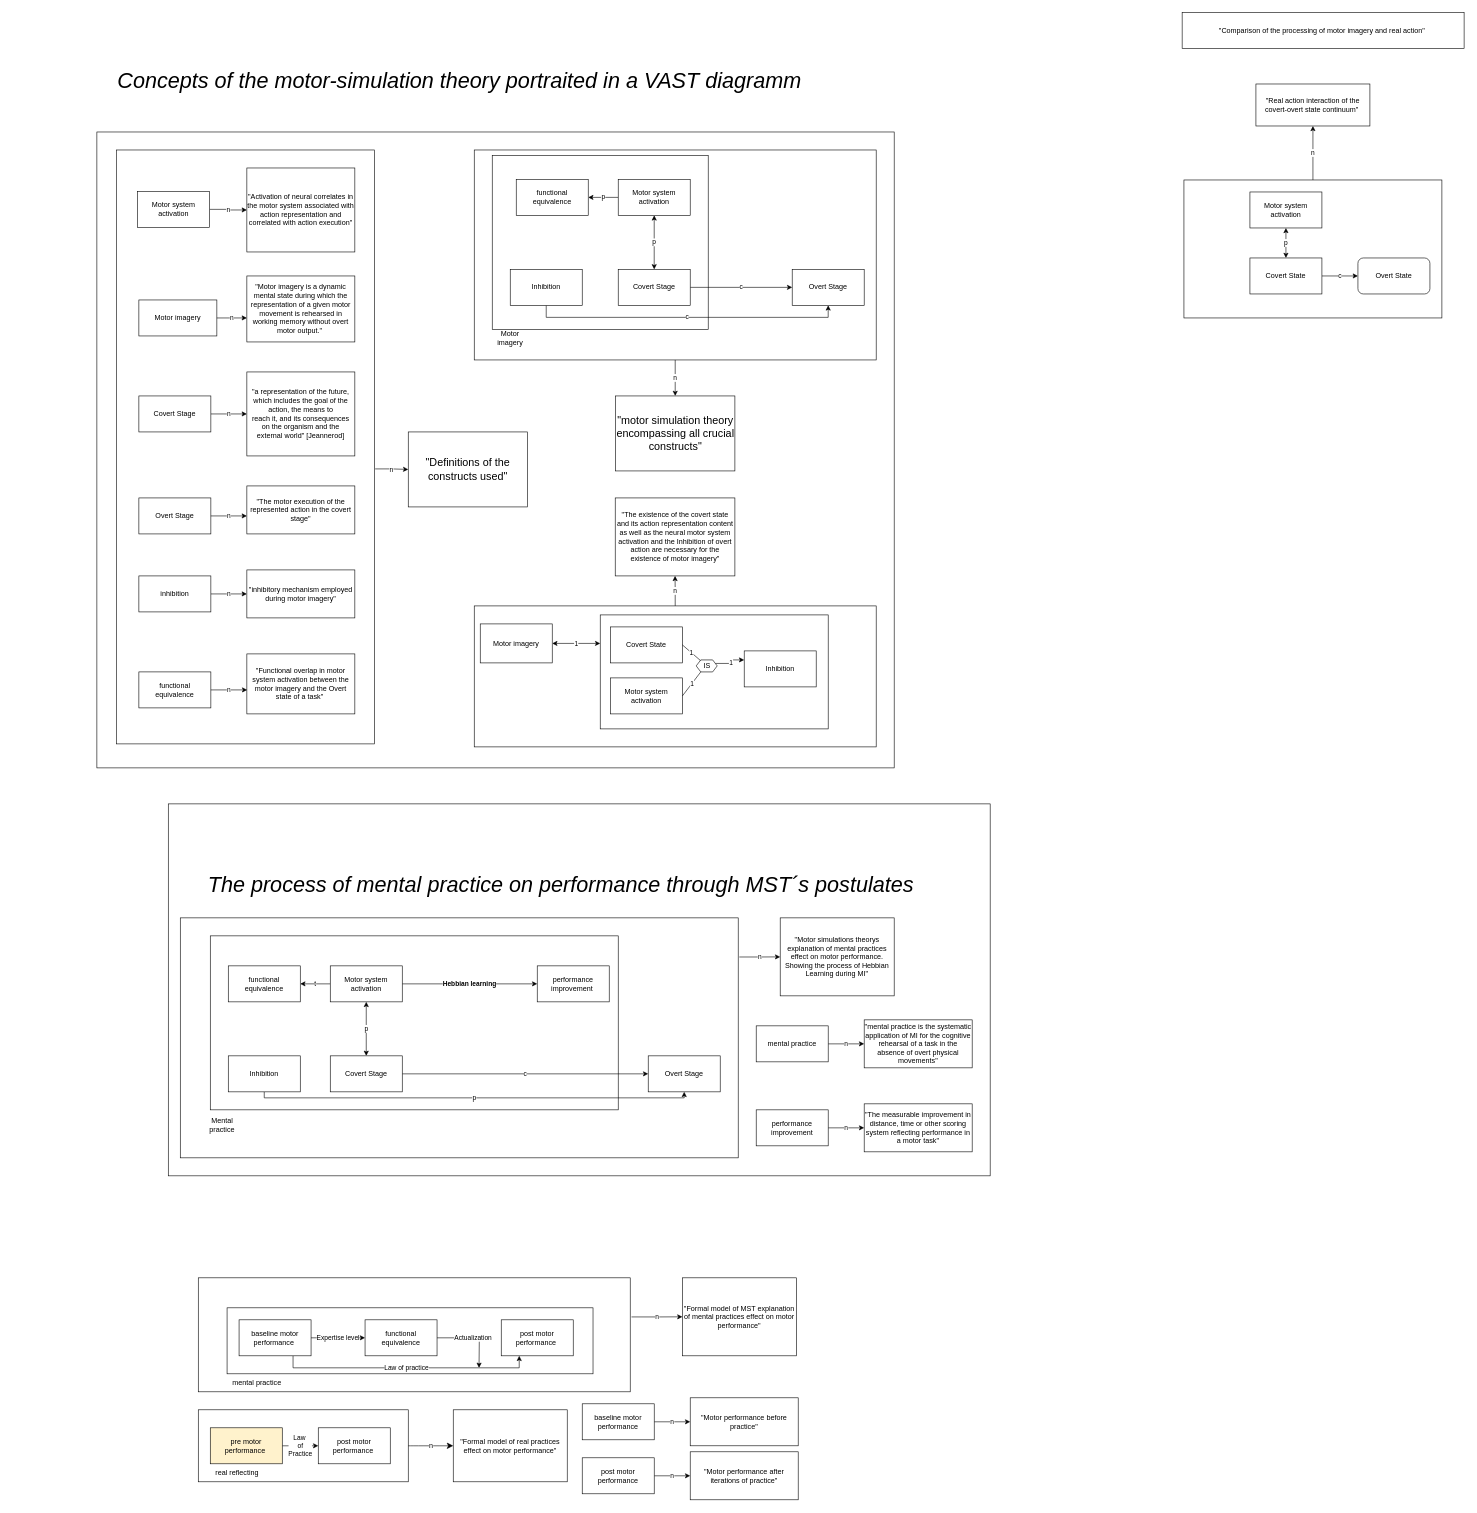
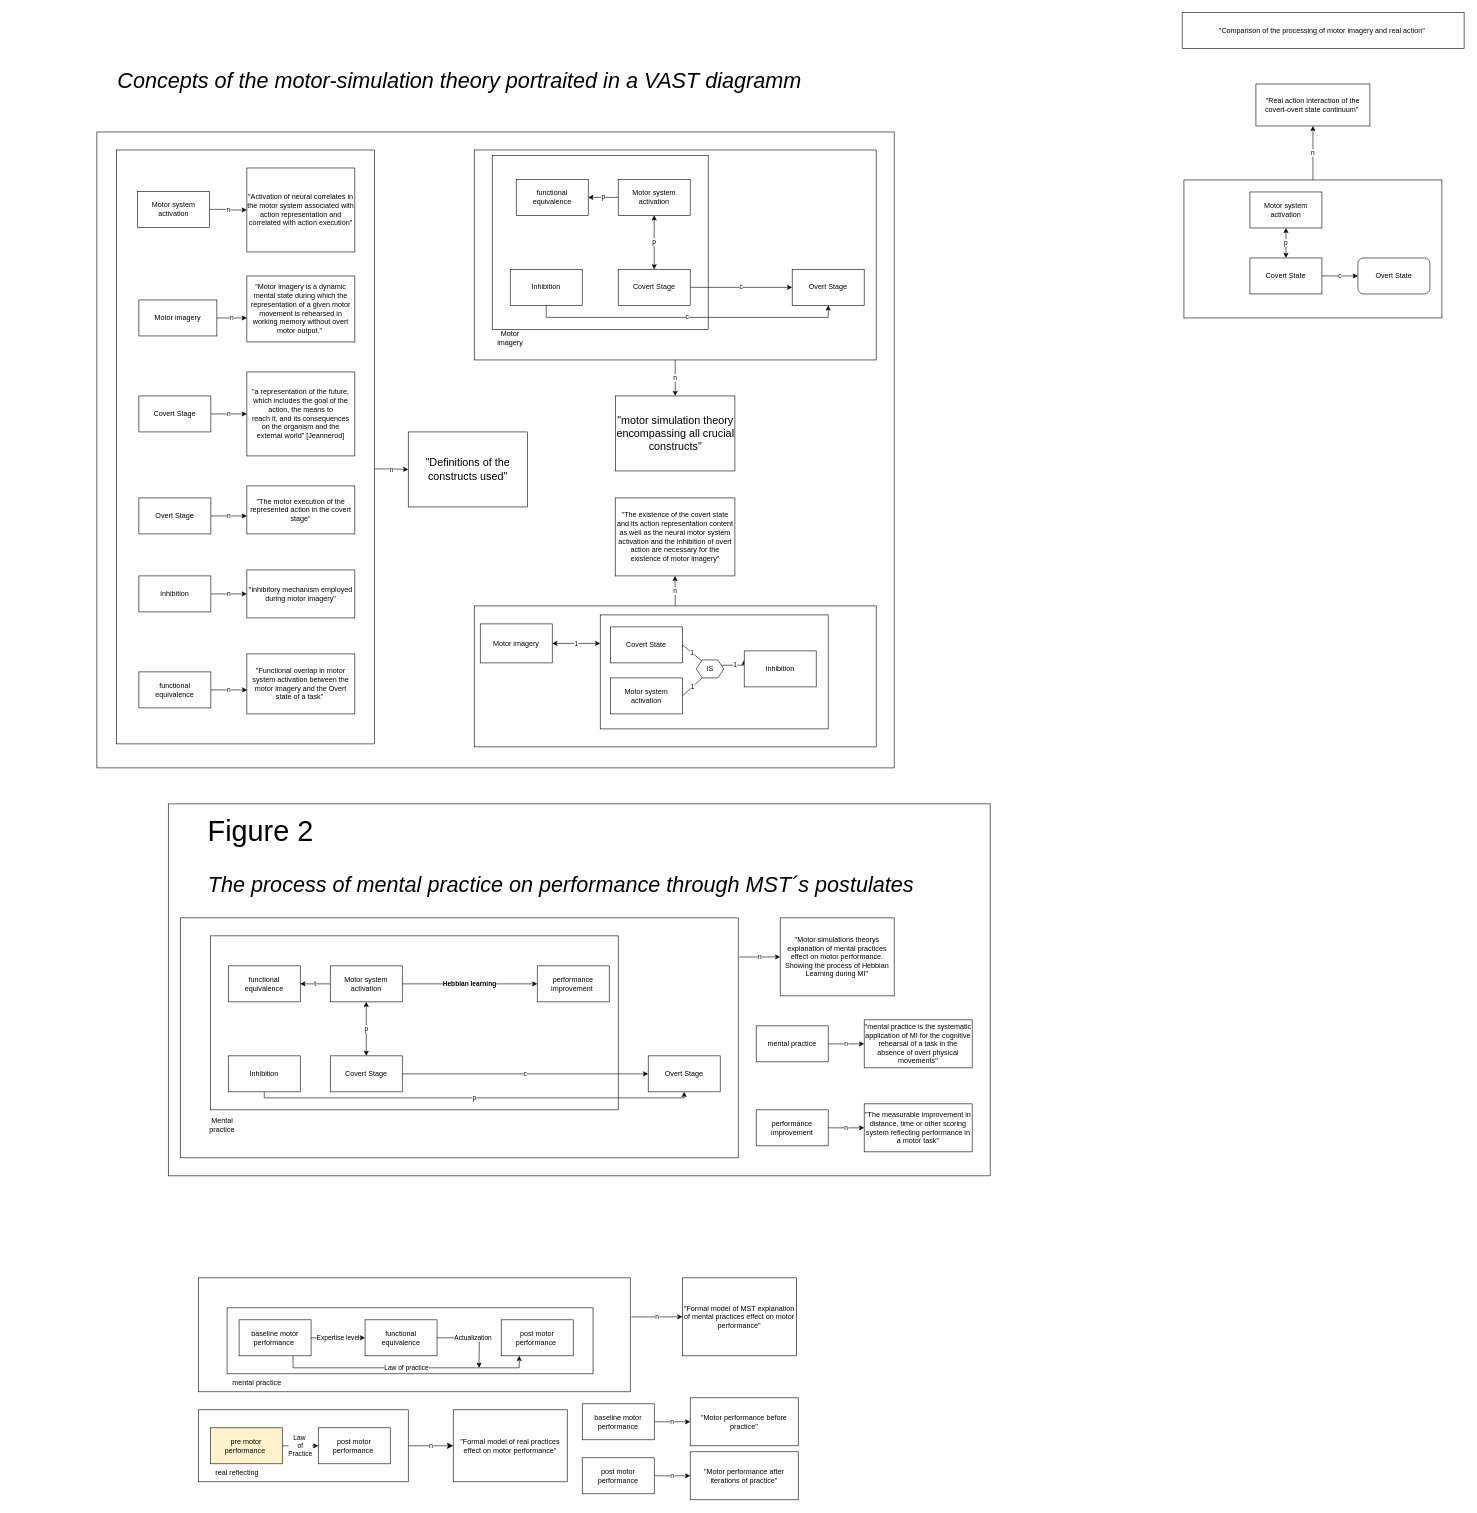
- <mxCell id="48" value="IS" style="verticalLabelPosition=middle;verticalAlign=middle;html=1;shape=hexagon;perimeter=hexagonPerimeter2;arcSize=6;size=0.217;align=center;labelPosition=center;" vertex="1" parent="1"><mxGeometry x="1160" y="1099" width="35" height="20" as="geometry" /></mxCell>
+ <mxCell id="48" value="IS" style="verticalLabelPosition=middle;verticalAlign=middle;html=1;shape=hexagon;perimeter=hexagonPerimeter2;arcSize=6;size=0.217;align=center;labelPosition=center;" vertex="1" parent="1"><mxGeometry x="1160" y="1099" width="46" height="30" as="geometry" /></mxCell>
+ <mxCell id="108" value="&lt;font style=&quot;font-size: 48px;&quot;&gt;Figure 2&lt;/font&gt;" style="text;html=1;align=center;verticalAlign=middle;whiteSpace=wrap;rounded=0;" vertex="1" parent="1"><mxGeometry x="303.5" y="1369" width="260" height="30" as="geometry" /></mxCell>
